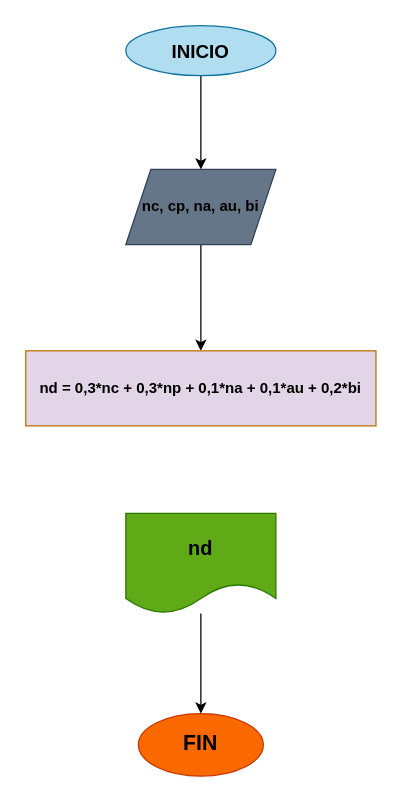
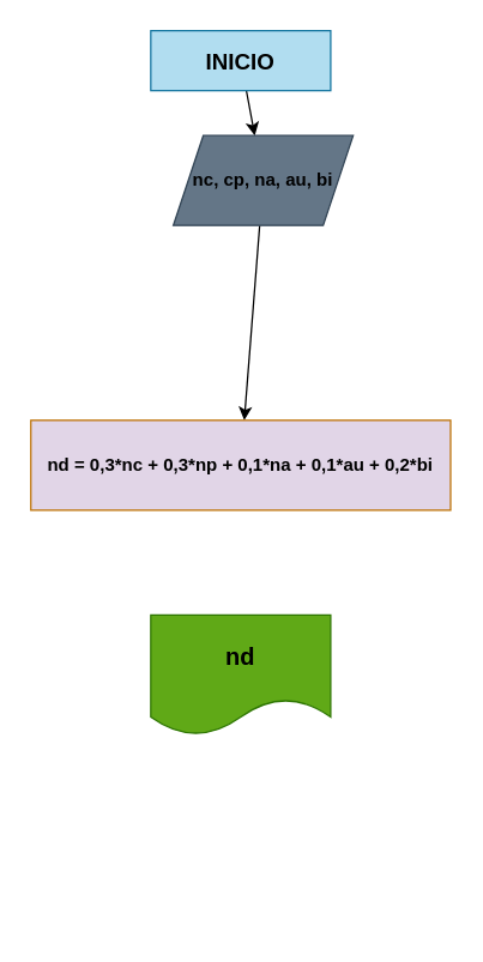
- <mxCell id="3" value="&lt;b&gt;&lt;font color=&quot;#000000&quot; style=&quot;font-size: 15px;&quot;&gt;INICIO&lt;/font&gt;&lt;/b&gt;" style="ellipse;whiteSpace=wrap;html=1;fillColor=#b1ddf0;strokeColor=#10739e;" vertex="1" parent="1"><mxGeometry x="100" y="20" width="120" height="40" as="geometry" /></mxCell>
+ <mxCell id="3" value="&lt;b&gt;&lt;font color=&quot;#000000&quot; style=&quot;font-size: 15px;&quot;&gt;INICIO&lt;/font&gt;&lt;/b&gt;" style="whiteSpace=wrap;html=1;fillColor=#b1ddf0;strokeColor=#10739e;rounded=0;" vertex="1" parent="1"><mxGeometry x="100" y="20" width="120" height="40" as="geometry" /></mxCell>
- <mxCell id="5" value="&lt;b&gt;&lt;font color=&quot;#000000&quot;&gt;nc, cp, na, au, bi&lt;/font&gt;&lt;/b&gt;" style="shape=parallelogram;perimeter=parallelogramPerimeter;whiteSpace=wrap;html=1;fixedSize=1;fillColor=#647687;fontColor=#ffffff;strokeColor=#314354;" vertex="1" parent="1"><mxGeometry x="100" y="135" width="120" height="60" as="geometry" /></mxCell>
+ <mxCell id="5" value="&lt;b&gt;&lt;font color=&quot;#000000&quot;&gt;nc, cp, na, au, bi&lt;/font&gt;&lt;/b&gt;" style="shape=parallelogram;perimeter=parallelogramPerimeter;whiteSpace=wrap;html=1;fixedSize=1;fillColor=#647687;fontColor=#ffffff;strokeColor=#314354;" vertex="1" parent="1"><mxGeometry x="115" y="90" width="120" height="60" as="geometry" /></mxCell>
- <mxCell id="7" value="" style="edgeStyle=none;html=1;fontFamily=Helvetica;fontSize=12;fontColor=default;" edge="1" parent="1" source="8" target="9"><mxGeometry relative="1" as="geometry" /></mxCell>
- <mxCell id="9" value="&lt;b&gt;&lt;font style=&quot;font-size: 17px;&quot;&gt;FIN&lt;/font&gt;&lt;/b&gt;" style="ellipse;whiteSpace=wrap;html=1;fillColor=#fa6800;fontColor=#000000;strokeColor=#C73500;" vertex="1" parent="1"><mxGeometry x="110" y="570" width="100" height="50" as="geometry" /></mxCell>
